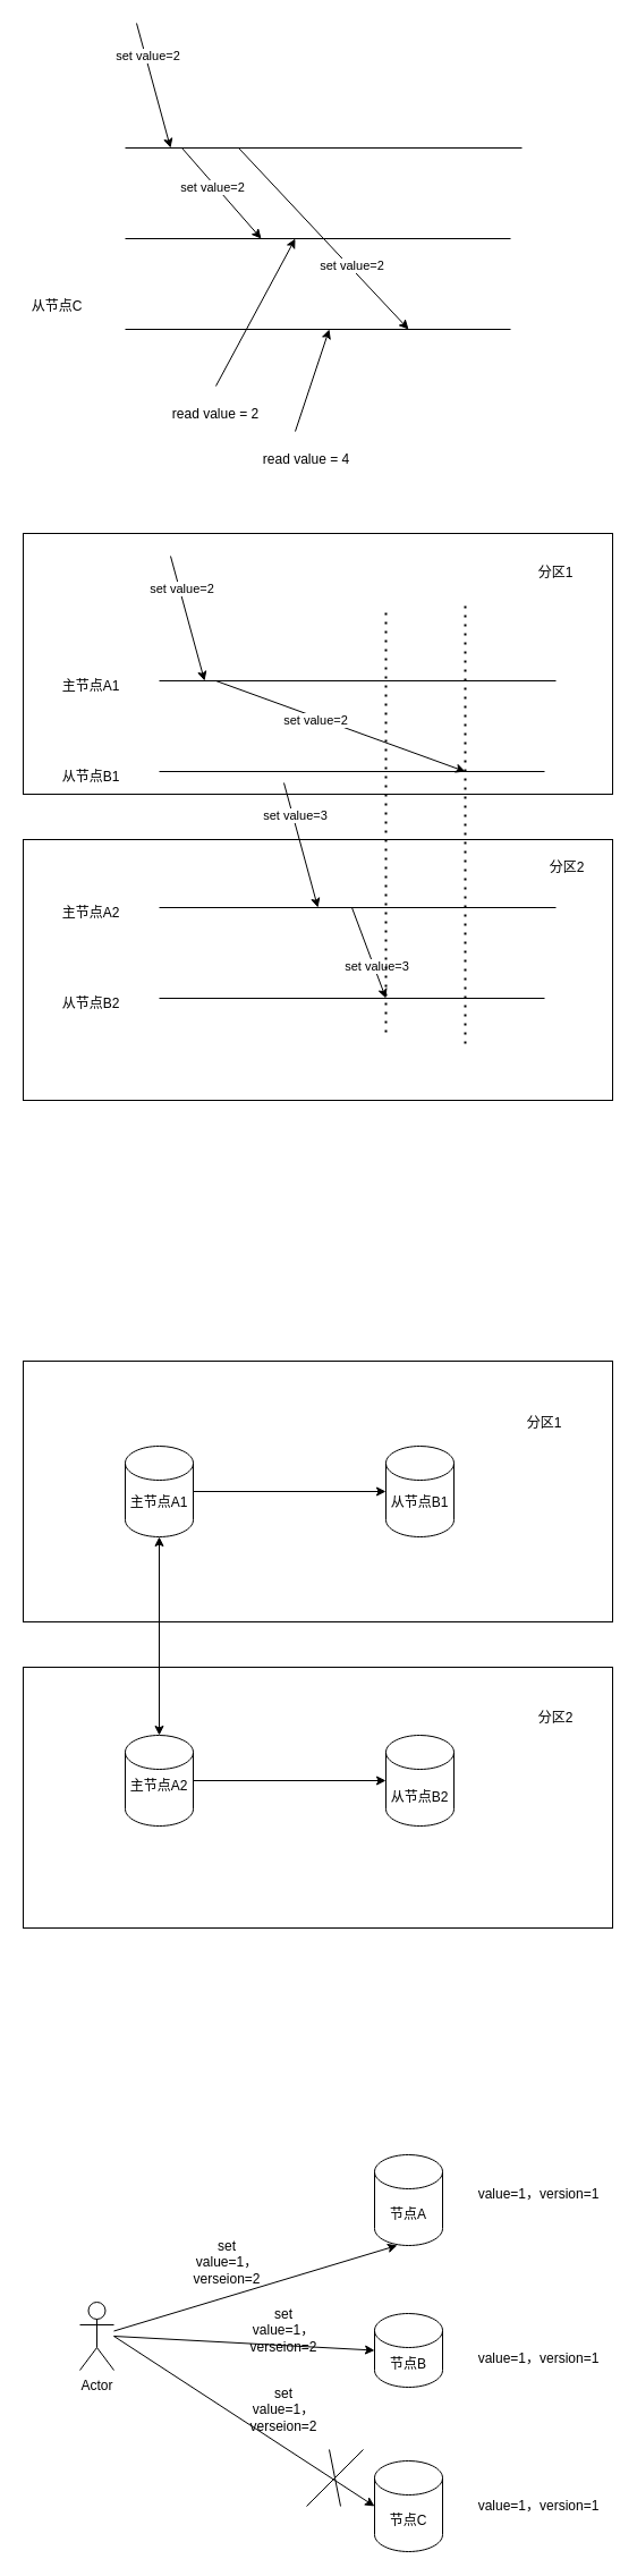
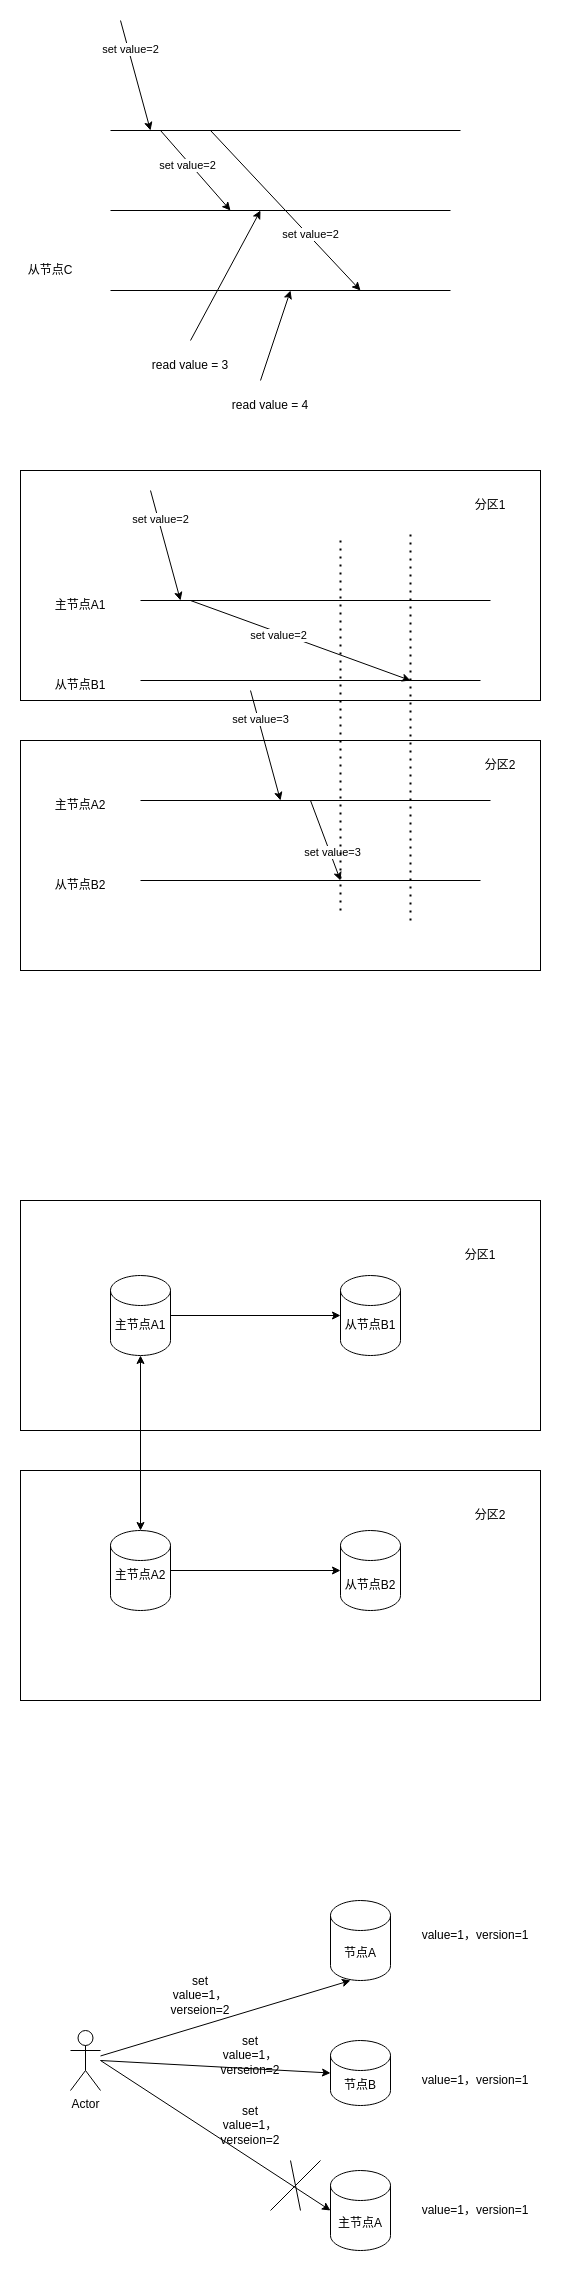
- <mxCell id="11" value="read value = 2" style="text;html=1;strokeColor=none;fillColor=none;align=center;verticalAlign=middle;whiteSpace=wrap;rounded=0;" parent="1" vertex="1"><mxGeometry x="150" y="350" width="80" height="30" as="geometry" /></mxCell>
+ <mxCell id="11" value="read value = 3" style="text;html=1;strokeColor=none;fillColor=none;align=center;verticalAlign=middle;whiteSpace=wrap;rounded=0;" parent="1" vertex="1"><mxGeometry x="150" y="350" width="80" height="30" as="geometry" /></mxCell>
- <mxCell id="56" value="节点C" style="shape=cylinder3;whiteSpace=wrap;html=1;boundedLbl=1;backgroundOutline=1;size=15;fillColor=none;" vertex="1" parent="1"><mxGeometry x="330" y="2170" width="60" height="80" as="geometry" /></mxCell>
+ <mxCell id="56" value="主节点A" style="shape=cylinder3;whiteSpace=wrap;html=1;boundedLbl=1;backgroundOutline=1;size=15;fillColor=none;" vertex="1" parent="1"><mxGeometry x="330" y="2170" width="60" height="80" as="geometry" /></mxCell>
